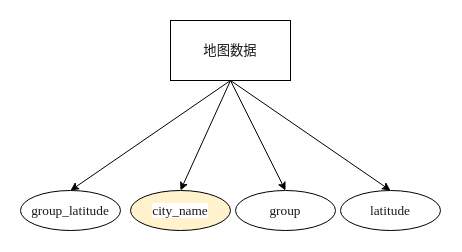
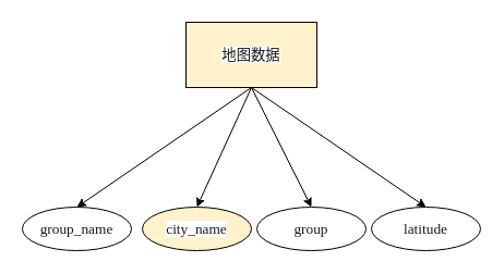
- <mxCell id="6" value="&lt;span style=&quot;color: rgb(25, 25, 25); font-family: &amp;quot;Microsoft YaHei&amp;quot;; font-size: 13.333px; white-space-collapse: preserve; background-color: rgb(255, 255, 255);&quot;&gt;地图数据&lt;/span&gt;" style="rounded=0;whiteSpace=wrap;html=1;" vertex="1" parent="1"><mxGeometry x="170" y="20" width="120" height="60" as="geometry" /></mxCell>
+ <mxCell id="6" value="&lt;span style=&quot;color: rgb(25, 25, 25); font-family: &amp;quot;Microsoft YaHei&amp;quot;; font-size: 13.333px; white-space-collapse: preserve; background-color: rgb(255, 255, 255);&quot;&gt;地图数据&lt;/span&gt;" style="rounded=0;whiteSpace=wrap;html=1;fillColor=#fff2cc;" vertex="1" parent="1"><mxGeometry x="170" y="20" width="120" height="60" as="geometry" /></mxCell>
- <mxCell id="7" value="&lt;div&gt;&lt;span style=&quot;color: rgb(25, 25, 25); font-family: &amp;quot;Microsoft YaHei&amp;quot;; font-size: 13.333px; white-space-collapse: preserve; background-color: rgb(255, 255, 255);&quot;&gt;group_latitude&lt;/span&gt;&lt;br&gt;&lt;/div&gt;" style="ellipse;whiteSpace=wrap;html=1;align=center;" vertex="1" parent="1"><mxGeometry x="20" y="190" width="100" height="40" as="geometry" /></mxCell>
+ <mxCell id="7" value="&lt;div&gt;&lt;span style=&quot;color: rgb(25, 25, 25); font-family: &amp;quot;Microsoft YaHei&amp;quot;; font-size: 13.333px; white-space-collapse: preserve; background-color: rgb(255, 255, 255);&quot;&gt;group_name&lt;/span&gt;&lt;br&gt;&lt;/div&gt;" style="ellipse;whiteSpace=wrap;html=1;align=center;" vertex="1" parent="1"><mxGeometry x="20" y="190" width="100" height="40" as="geometry" /></mxCell>
